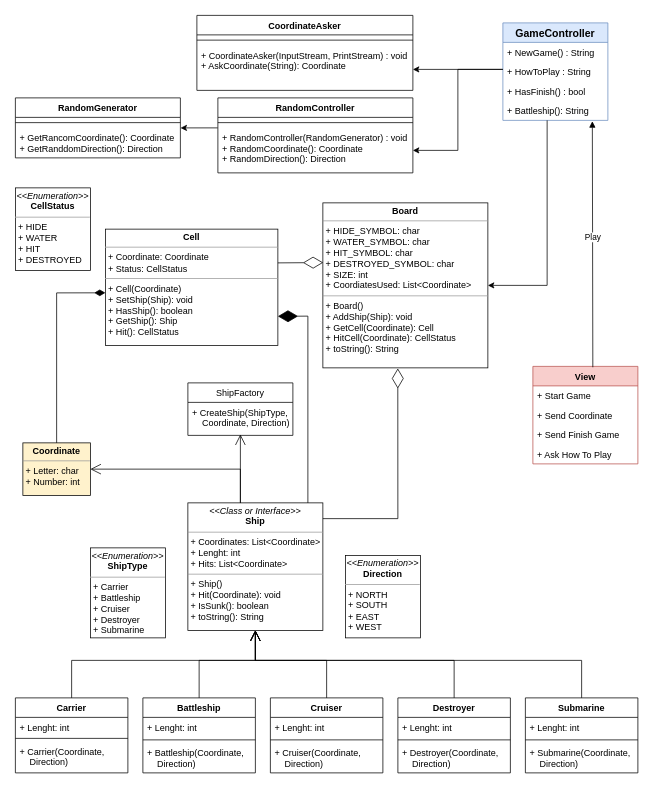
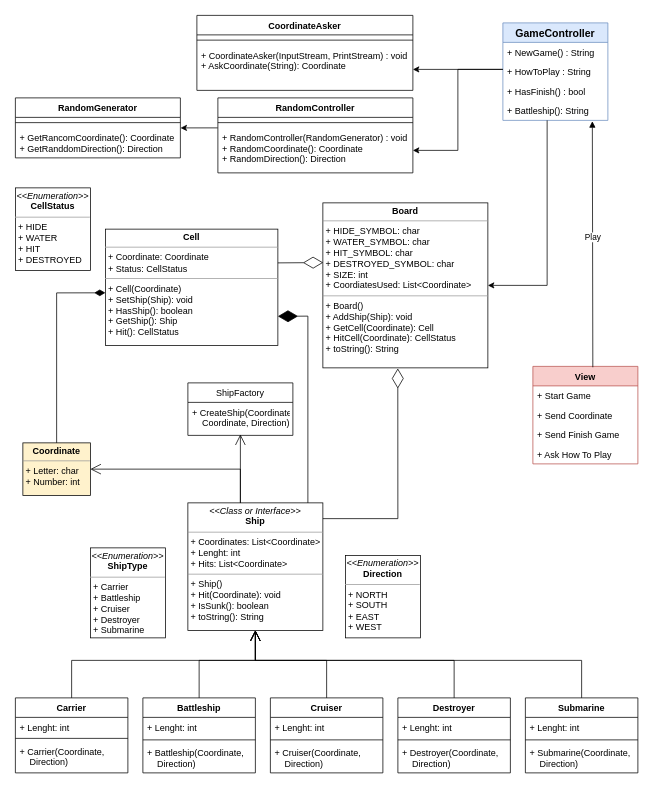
- <mxCell id="38" value="+ CreateShip(ShipType, &#10;    Coordinate, Direction)&#10;" style="text;strokeColor=none;fillColor=none;align=left;verticalAlign=top;spacingLeft=4;spacingRight=4;overflow=hidden;rotatable=0;points=[[0,0.5],[1,0.5]];portConstraint=eastwest;" parent="37" vertex="1"><mxGeometry y="26" width="140" height="44" as="geometry" /></mxCell>
+ <mxCell id="38" value="+ CreateShip(Coordinates, &#10;    Coordinate, Direction)&#10;" style="text;strokeColor=none;fillColor=none;align=left;verticalAlign=top;spacingLeft=4;spacingRight=4;overflow=hidden;rotatable=0;points=[[0,0.5],[1,0.5]];portConstraint=eastwest;" parent="37" vertex="1"><mxGeometry y="26" width="140" height="44" as="geometry" /></mxCell>
